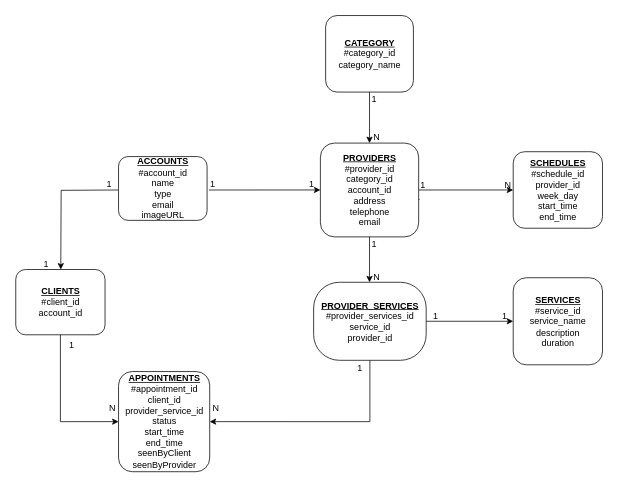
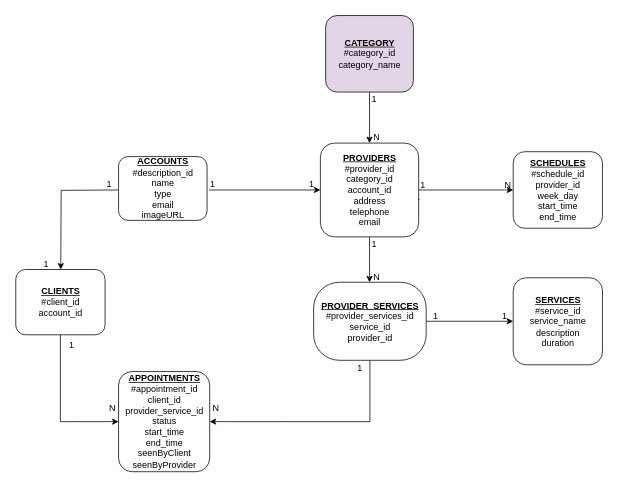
- <mxCell id="26" value="&lt;u style=&quot;font-weight: bold&quot;&gt;CATEGORY&lt;/u&gt;&lt;br&gt;#category_id&lt;br&gt;category_name" style="rounded=1;whiteSpace=wrap;html=1;" parent="1" vertex="1"><mxGeometry x="433.5" y="20" width="117" height="102" as="geometry" /></mxCell>
+ <mxCell id="26" value="&lt;u style=&quot;font-weight: bold&quot;&gt;CATEGORY&lt;/u&gt;&lt;br&gt;#category_id&lt;br&gt;category_name" style="rounded=1;whiteSpace=wrap;html=1;fillColor=#e1d5e7;" parent="1" vertex="1"><mxGeometry x="433.5" y="20" width="117" height="102" as="geometry" /></mxCell>
- <mxCell id="14" value="&lt;b&gt;&lt;u&gt;ACCOUNTS&lt;/u&gt;&lt;/b&gt;&lt;br&gt;#account_id&lt;br&gt;name&lt;br&gt;type&lt;br&gt;email&lt;br&gt;imageURL" style="rounded=1;whiteSpace=wrap;html=1;" parent="1" vertex="1"><mxGeometry x="157.5" y="208" width="118" height="85" as="geometry" /></mxCell>
+ <mxCell id="14" value="&lt;b&gt;&lt;u&gt;ACCOUNTS&lt;/u&gt;&lt;/b&gt;&lt;br&gt;#description_id&lt;br&gt;name&lt;br&gt;type&lt;br&gt;email&lt;br&gt;imageURL" style="rounded=1;whiteSpace=wrap;html=1;" parent="1" vertex="1"><mxGeometry x="157.5" y="208" width="118" height="85" as="geometry" /></mxCell>
